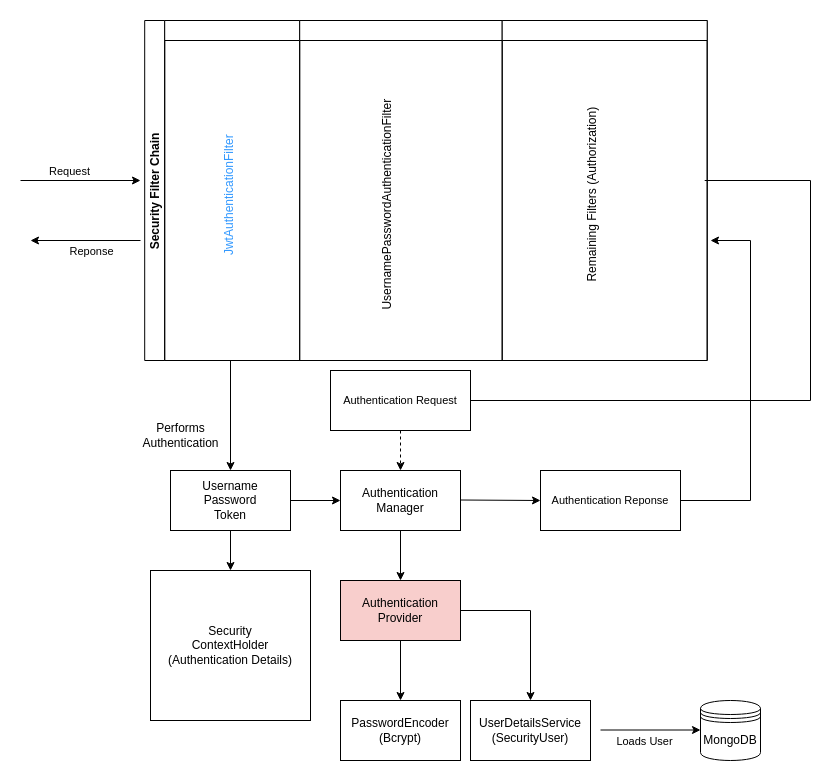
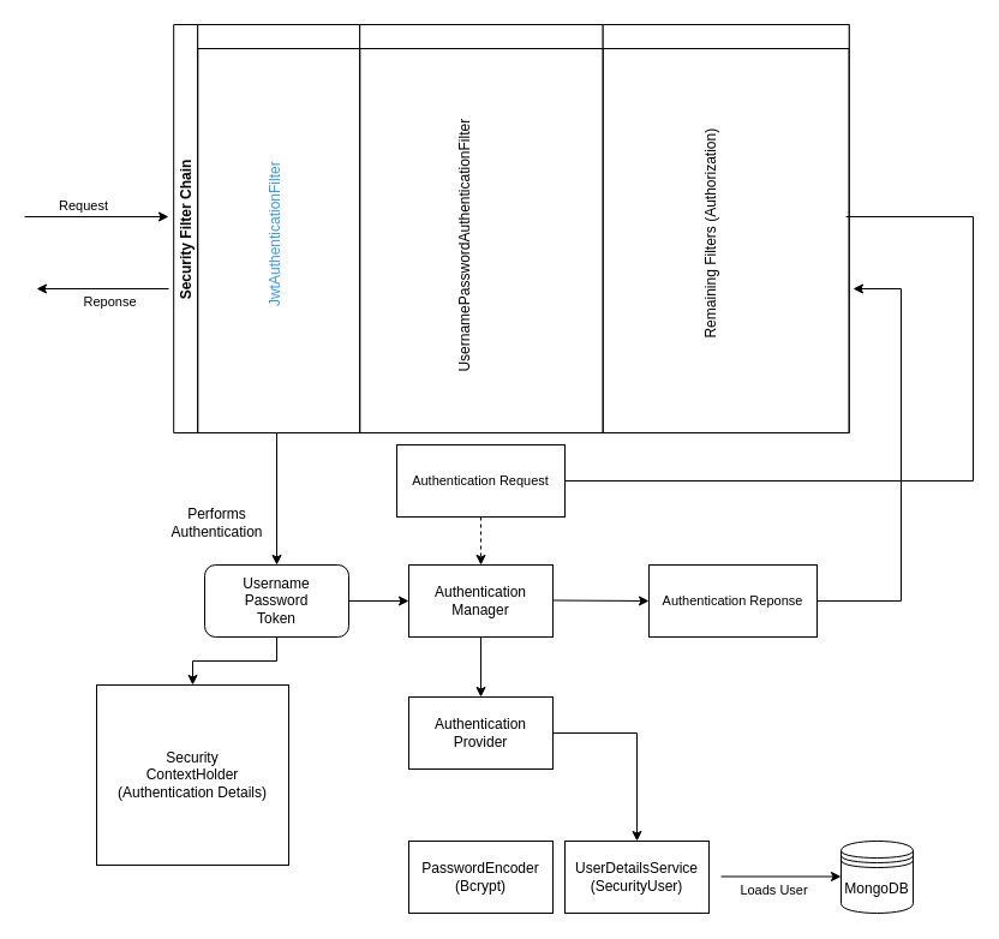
- <mxCell id="32" value="Username&lt;div&gt;Password&lt;/div&gt;&lt;div&gt;Token&lt;/div&gt;" style="whiteSpace=wrap;html=1;" vertex="1" parent="1"><mxGeometry x="170" y="470" width="120" height="60" as="geometry" /></mxCell>
+ <mxCell id="32" value="Username&lt;div&gt;Password&lt;/div&gt;&lt;div&gt;Token&lt;/div&gt;" style="whiteSpace=wrap;html=1;rounded=1;" vertex="1" parent="1"><mxGeometry x="170" y="470" width="120" height="60" as="geometry" /></mxCell>
- <mxCell id="21" value="Authentication&lt;div&gt;Provider&lt;/div&gt;" style="whiteSpace=wrap;html=1;fillColor=#f8cecc;" vertex="1" parent="1"><mxGeometry x="340" y="580" width="120" height="60" as="geometry" /></mxCell>
+ <mxCell id="21" value="Authentication&lt;div&gt;Provider&lt;/div&gt;" style="whiteSpace=wrap;html=1;" vertex="1" parent="1"><mxGeometry x="340" y="580" width="120" height="60" as="geometry" /></mxCell>
- <mxCell id="34" value="Security&lt;div&gt;ContextHolder&lt;/div&gt;&lt;div&gt;(Authentication Details)&lt;/div&gt;" style="whiteSpace=wrap;html=1;" vertex="1" parent="1"><mxGeometry x="150" y="570" width="160" height="150" as="geometry" /></mxCell>
+ <mxCell id="34" value="Security&lt;div&gt;ContextHolder&lt;/div&gt;&lt;div&gt;(Authentication Details)&lt;/div&gt;" style="whiteSpace=wrap;html=1;" vertex="1" parent="1"><mxGeometry x="80" y="570" width="160" height="150" as="geometry" /></mxCell>
- <mxCell id="23" value="" style="edgeStyle=none;orthogonalLoop=1;jettySize=auto;html=1;rounded=0;exitX=0.5;exitY=1;exitDx=0;exitDy=0;entryX=0.5;entryY=0;entryDx=0;entryDy=0;" edge="1" parent="1" source="21" target="22"><mxGeometry width="100" relative="1" as="geometry"><mxPoint x="360" y="670" as="sourcePoint" /><mxPoint x="460" y="670" as="targetPoint" /><Array as="points" /></mxGeometry></mxCell>
